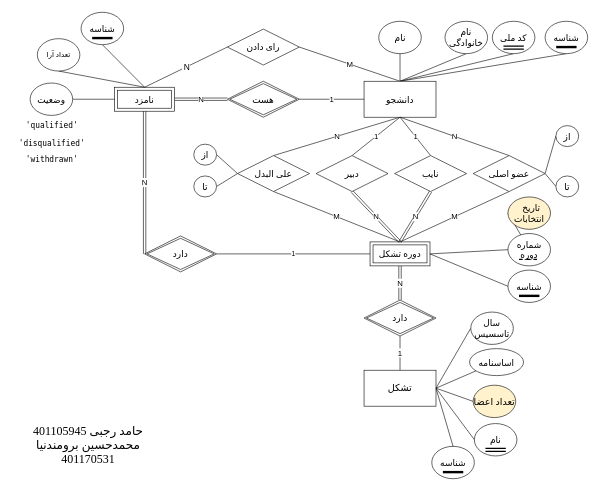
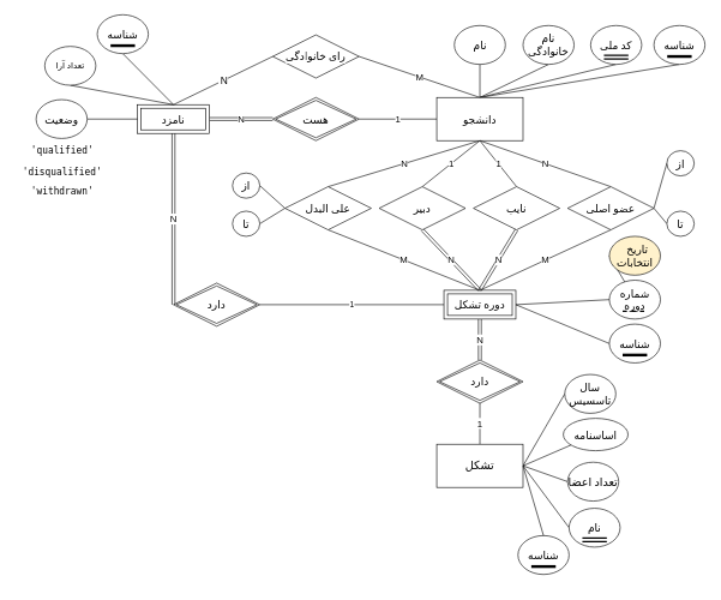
- <mxCell id="29" value="&lt;font style=&quot;font-size: 15px;&quot; face=&quot;Amiri&quot;&gt;نام خانوادگی&lt;/font&gt;" style="ellipse;whiteSpace=wrap;html=1;" parent="1" vertex="1"><mxGeometry x="741" y="35" width="71" height="54" as="geometry" /></mxCell>
+ <mxCell id="29" value="&lt;font style=&quot;font-size: 15px;&quot; face=&quot;Amiri&quot;&gt;نام خانوادگی&lt;/font&gt;" style="ellipse;whiteSpace=wrap;html=1;" parent="1" vertex="1"><mxGeometry x="726" y="35" width="71" height="54" as="geometry" /></mxCell>
- <mxCell id="59" value="&lt;font data-font-src=&quot;https://fonts.googleapis.com/css?family=Amiri&quot; style=&quot;font-size: 15px;&quot; face=&quot;Amiri&quot;&gt;رای دادن&lt;/font&gt;" style="shape=rhombus;perimeter=rhombusPerimeter;whiteSpace=wrap;html=1;align=center;fontFamily=Helvetica;fontSize=11;fontColor=default;labelBackgroundColor=default;" parent="1" vertex="1"><mxGeometry x="378" y="48" width="120" height="60" as="geometry" /></mxCell>
+ <mxCell id="59" value="&lt;font data-font-src=&quot;https://fonts.googleapis.com/css?family=Amiri&quot; style=&quot;font-size: 15px;&quot; face=&quot;Amiri&quot;&gt;رای خانوادگی&lt;/font&gt;" style="shape=rhombus;perimeter=rhombusPerimeter;whiteSpace=wrap;html=1;align=center;fontFamily=Helvetica;fontSize=11;fontColor=default;labelBackgroundColor=default;" parent="1" vertex="1"><mxGeometry x="378" y="48" width="120" height="60" as="geometry" /></mxCell>
- <mxCell id="14" value="&lt;font data-font-src=&quot;https://fonts.googleapis.com/css?family=Amiri&quot; face=&quot;Amiri&quot; style=&quot;font-size: 16px;&quot;&gt;تعداد اعضا&lt;/font&gt;" style="ellipse;whiteSpace=wrap;html=1;fillColor=#fff2cc;" parent="1" vertex="1"><mxGeometry x="788" y="642" width="71" height="54" as="geometry" /></mxCell>
+ <mxCell id="14" value="&lt;font data-font-src=&quot;https://fonts.googleapis.com/css?family=Amiri&quot; face=&quot;Amiri&quot; style=&quot;font-size: 16px;&quot;&gt;تعداد اعضا&lt;/font&gt;" style="ellipse;whiteSpace=wrap;html=1;" parent="1" vertex="1"><mxGeometry x="788" y="642" width="71" height="54" as="geometry" /></mxCell>
- <mxCell id="60" value="&lt;div&gt;&lt;font style=&quot;font-size: 20px;&quot; data-font-src=&quot;https://fonts.googleapis.com/css?family=Amiri&quot; face=&quot;Amiri&quot;&gt;حامد رجبی 401105945&lt;/font&gt;&lt;/div&gt;&lt;div&gt;&lt;font style=&quot;font-size: 20px;&quot; data-font-src=&quot;https://fonts.googleapis.com/css?family=Amiri&quot; face=&quot;Amiri&quot;&gt;محمدحسین برومندنیا 401170531&lt;br&gt;&lt;/font&gt;&lt;/div&gt;" style="rounded=0;whiteSpace=wrap;html=1;fontFamily=Helvetica;fontSize=11;fontColor=default;labelBackgroundColor=default;fillColor=none;strokeColor=none;" parent="1" vertex="1"><mxGeometry x="22" y="670" width="248" height="142" as="geometry" /></mxCell>
